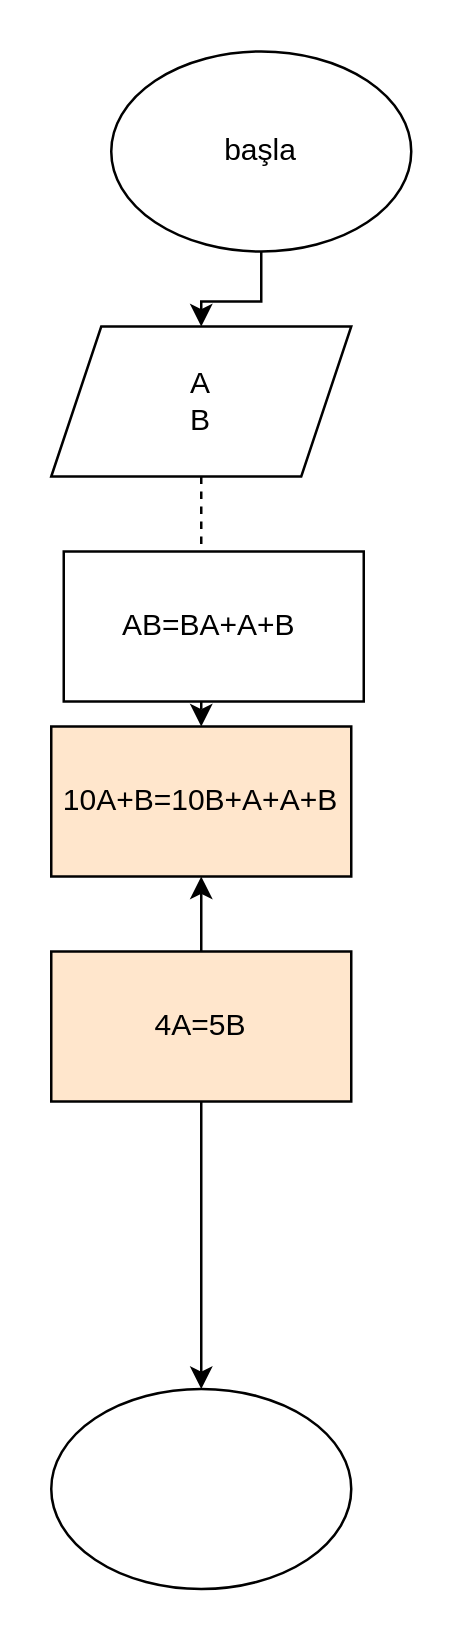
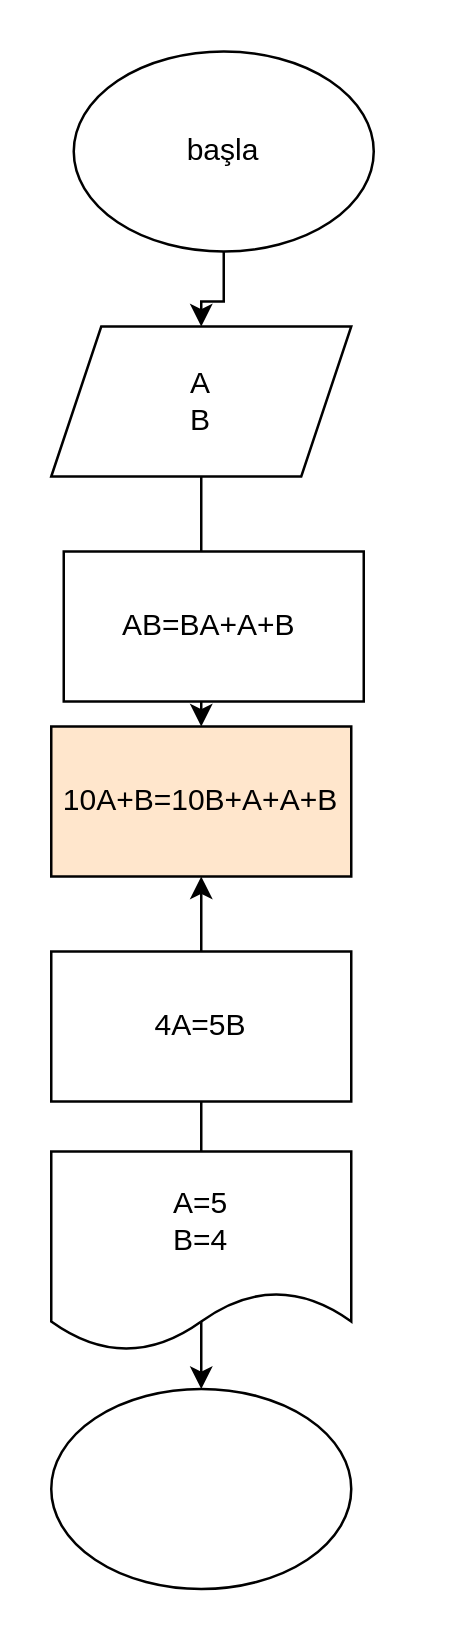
- <mxCell id="3" value="başla" style="ellipse;whiteSpace=wrap;html=1;" parent="1" vertex="1"><mxGeometry x="44" y="20" width="120" height="80" as="geometry" /></mxCell>
+ <mxCell id="3" value="başla" style="ellipse;whiteSpace=wrap;html=1;" parent="1" vertex="1"><mxGeometry x="29" y="20" width="120" height="80" as="geometry" /></mxCell>
- <mxCell id="4" value="" style="edgeStyle=orthogonalEdgeStyle;rounded=0;orthogonalLoop=1;jettySize=auto;html=1;dashed=1;" edge="1" parent="1" source="5" target="7"><mxGeometry relative="1" as="geometry" /></mxCell>
+ <mxCell id="4" value="" style="edgeStyle=orthogonalEdgeStyle;rounded=0;orthogonalLoop=1;jettySize=auto;html=1;" edge="1" parent="1" source="5" target="7"><mxGeometry relative="1" as="geometry" /></mxCell>
- <mxCell id="10" value="4A=5B" style="rounded=0;whiteSpace=wrap;html=1;fillColor=#ffe6cc;" parent="1" vertex="1"><mxGeometry x="20" y="380" width="120" height="60" as="geometry" /></mxCell>
+ <mxCell id="10" value="4A=5B" style="rounded=0;whiteSpace=wrap;html=1;" parent="1" vertex="1"><mxGeometry x="20" y="380" width="120" height="60" as="geometry" /></mxCell>
+ <mxCell id="11" value="A=5&lt;br&gt;B=4" style="shape=document;whiteSpace=wrap;html=1;boundedLbl=1;" parent="1" vertex="1"><mxGeometry x="20" y="460" width="120" height="80" as="geometry" /></mxCell>
